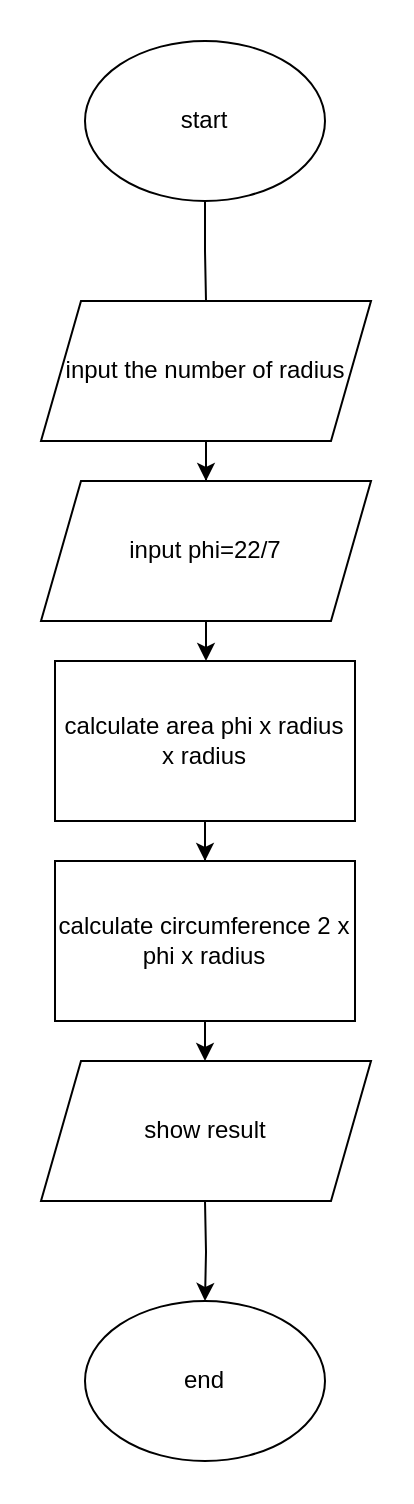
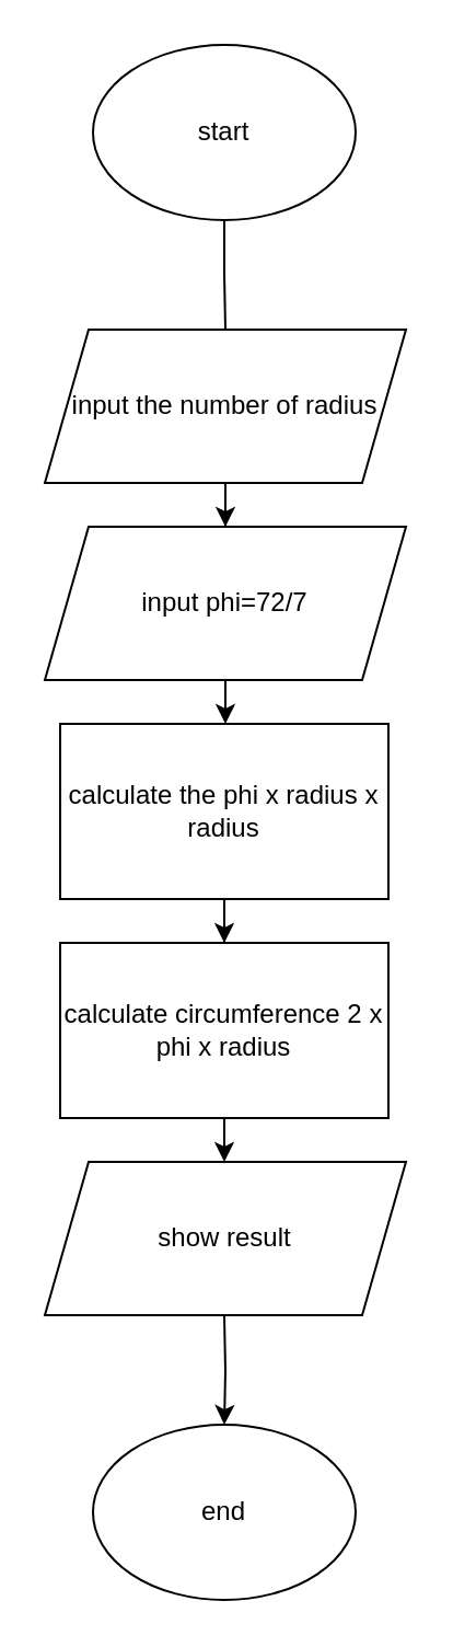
- <mxCell id="11" value="input phi=22/7" style="shape=parallelogram;perimeter=parallelogramPerimeter;whiteSpace=wrap;html=1;fixedSize=1;" vertex="1" parent="1"><mxGeometry x="20" y="240" width="165" height="70" as="geometry" /></mxCell>
+ <mxCell id="11" value="input phi=72/7" style="shape=parallelogram;perimeter=parallelogramPerimeter;whiteSpace=wrap;html=1;fixedSize=1;" vertex="1" parent="1"><mxGeometry x="20" y="240" width="165" height="70" as="geometry" /></mxCell>
- <mxCell id="7" value="calculate area phi x radius x radius" style="rounded=0;whiteSpace=wrap;html=1;" vertex="1" parent="1"><mxGeometry x="27" y="330" width="150" height="80" as="geometry" /></mxCell>
+ <mxCell id="7" value="calculate the phi x radius x radius" style="rounded=0;whiteSpace=wrap;html=1;" vertex="1" parent="1"><mxGeometry x="27" y="330" width="150" height="80" as="geometry" /></mxCell>
